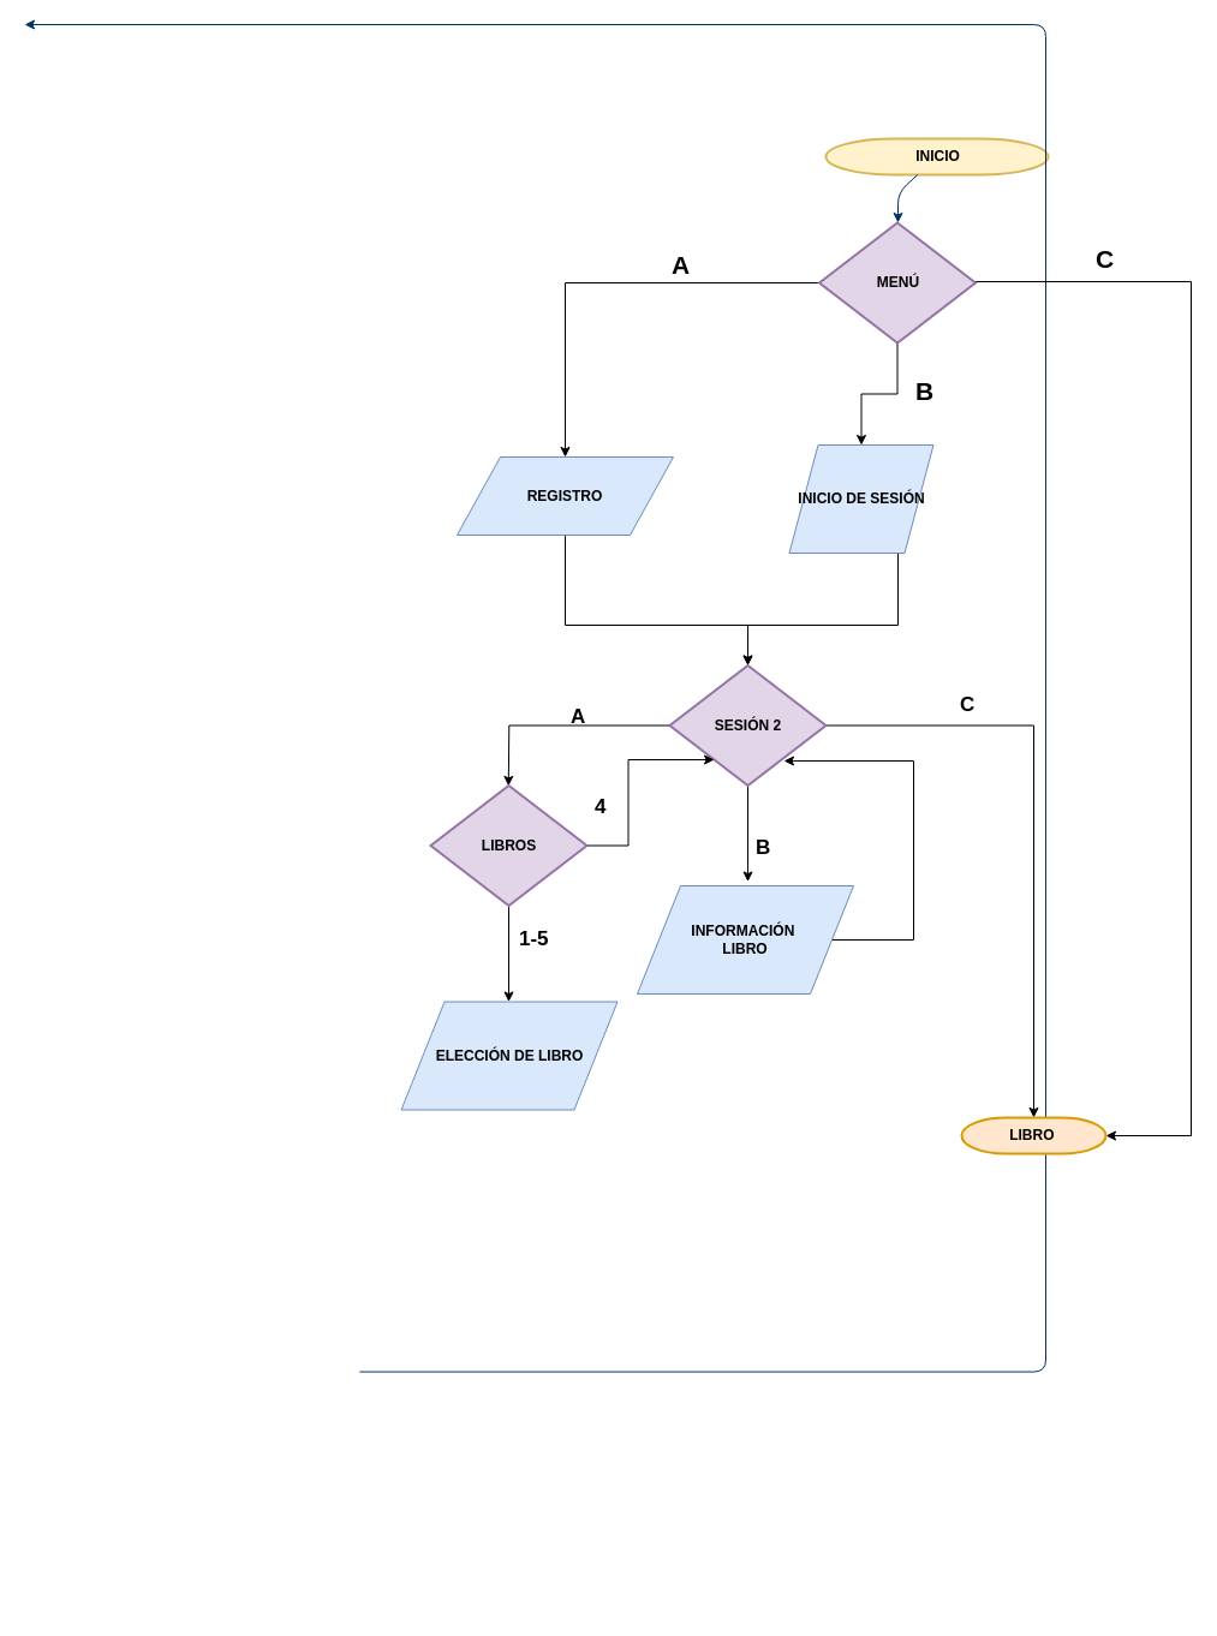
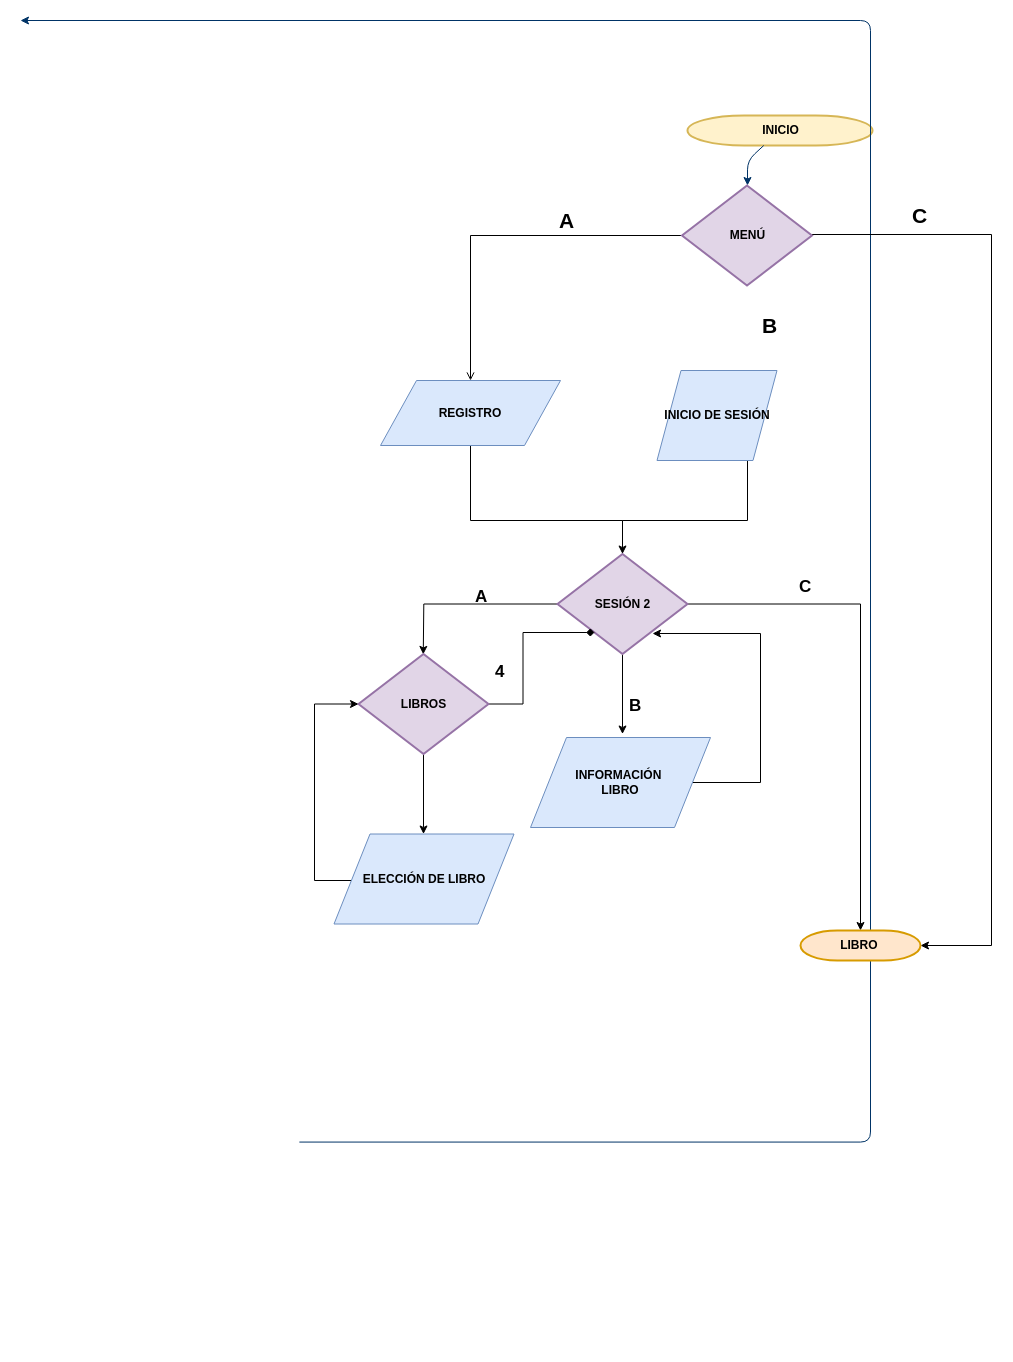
- <mxCell id="6" value="" style="edgeStyle=orthogonalEdgeStyle;rounded=0;orthogonalLoop=1;jettySize=auto;html=1;entryX=0.5;entryY=0;entryDx=0;entryDy=0;" edge="1" parent="1" source="8" target="18"><mxGeometry relative="1" as="geometry"><mxPoint x="746.5" y="380" as="targetPoint" /></mxGeometry></mxCell>
- <mxCell id="5" value="" style="edgeStyle=orthogonalEdgeStyle;rounded=0;orthogonalLoop=1;jettySize=auto;html=1;" edge="1" parent="1" source="8" target="11"><mxGeometry relative="1" as="geometry"><mxPoint x="440" y="235" as="targetPoint" /></mxGeometry></mxCell>
+ <mxCell id="5" value="" style="edgeStyle=orthogonalEdgeStyle;rounded=0;orthogonalLoop=1;jettySize=auto;html=1;endArrow=open;" edge="1" parent="1" source="8" target="11"><mxGeometry relative="1" as="geometry"><mxPoint x="440" y="235" as="targetPoint" /></mxGeometry></mxCell>
- <mxCell id="9" value="" style="edgeStyle=orthogonalEdgeStyle;rounded=0;orthogonalLoop=1;jettySize=auto;html=1;entryX=0.5;entryY=0;entryDx=0;entryDy=0;entryPerimeter=0;exitX=0.5;exitY=1;exitDx=0;exitDy=0;" edge="1" parent="1" source="18" target="15"><mxGeometry relative="1" as="geometry"><mxPoint x="747" y="480" as="sourcePoint" /><mxPoint x="746.5" y="560" as="targetPoint" /><Array as="points"><mxPoint x="747" y="520" /><mxPoint x="622" y="520" /></Array></mxGeometry></mxCell>
+ <mxCell id="9" value="" style="edgeStyle=orthogonalEdgeStyle;rounded=0;orthogonalLoop=1;jettySize=auto;html=1;entryX=0.5;entryY=0;entryDx=0;entryDy=0;entryPerimeter=0;exitX=0.5;exitY=1;exitDx=0;exitDy=0;endArrow=none;" edge="1" parent="1" source="18" target="15"><mxGeometry relative="1" as="geometry"><mxPoint x="747" y="480" as="sourcePoint" /><mxPoint x="746.5" y="560" as="targetPoint" /><Array as="points"><mxPoint x="747" y="520" /><mxPoint x="622" y="520" /></Array></mxGeometry></mxCell>
- <mxCell id="20" value="" style="edgeStyle=orthogonalEdgeStyle;rounded=0;orthogonalLoop=1;jettySize=auto;html=1;fontSize=17;entryX=0.285;entryY=0.785;entryDx=0;entryDy=0;entryPerimeter=0;" edge="1" parent="1" source="21" target="15"><mxGeometry relative="1" as="geometry"><mxPoint x="568" y="703.5" as="targetPoint" /></mxGeometry></mxCell>
+ <mxCell id="20" value="" style="edgeStyle=orthogonalEdgeStyle;rounded=0;orthogonalLoop=1;jettySize=auto;html=1;fontSize=17;entryX=0.285;entryY=0.785;entryDx=0;entryDy=0;entryPerimeter=0;endArrow=diamond;" edge="1" parent="1" source="21" target="15"><mxGeometry relative="1" as="geometry"><mxPoint x="568" y="703.5" as="targetPoint" /></mxGeometry></mxCell>
- <mxCell id="31" value="&lt;b&gt;1-5&lt;/b&gt;" style="text;html=1;resizable=0;points=[];autosize=1;align=left;verticalAlign=top;spacingTop=-4;fontSize=17;" vertex="1" parent="1"><mxGeometry x="430" y="769" width="40" height="20" as="geometry" /></mxCell>
+ <mxCell id="22" value="" style="edgeStyle=orthogonalEdgeStyle;rounded=0;orthogonalLoop=1;jettySize=auto;html=1;fontSize=21;entryX=0;entryY=0.5;entryDx=0;entryDy=0;entryPerimeter=0;" edge="1" parent="1" source="23" target="21"><mxGeometry relative="1" as="geometry"><mxPoint x="240" y="760" as="targetPoint" /><Array as="points"><mxPoint x="314" y="880" /><mxPoint x="314" y="704" /></Array></mxGeometry></mxCell>
